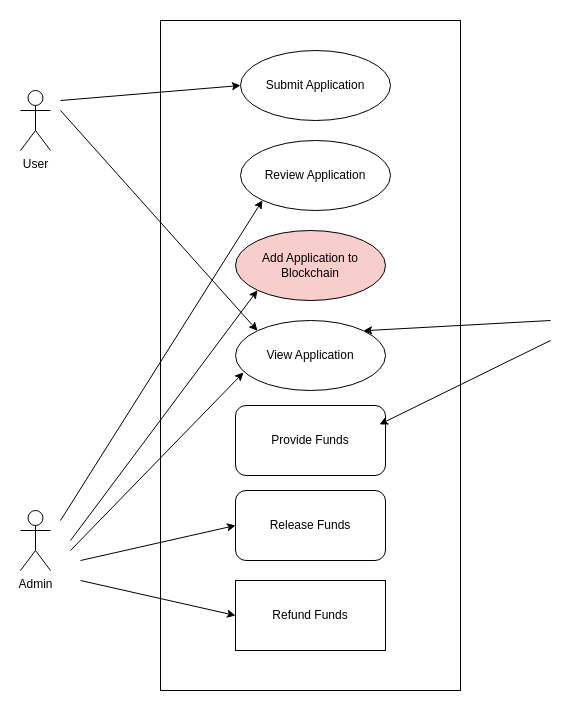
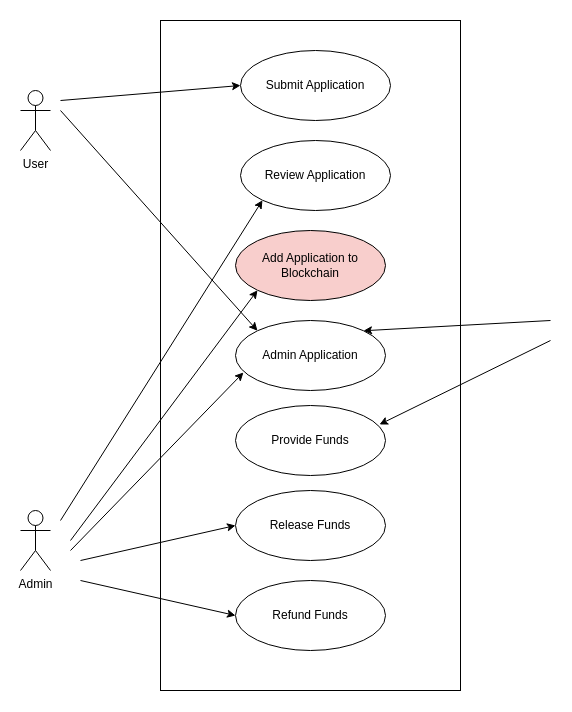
- <mxCell id="11" value="View Application" style="ellipse;whiteSpace=wrap;html=1;" vertex="1" parent="1"><mxGeometry x="235" y="320" width="150" height="70" as="geometry" /></mxCell>
+ <mxCell id="11" value="Admin Application" style="ellipse;whiteSpace=wrap;html=1;" vertex="1" parent="1"><mxGeometry x="235" y="320" width="150" height="70" as="geometry" /></mxCell>
- <mxCell id="15" value="Provide Funds" style="whiteSpace=wrap;html=1;rounded=1;" vertex="1" parent="1"><mxGeometry x="235" y="405" width="150" height="70" as="geometry" /></mxCell>
+ <mxCell id="15" value="Provide Funds" style="ellipse;whiteSpace=wrap;html=1;" vertex="1" parent="1"><mxGeometry x="235" y="405" width="150" height="70" as="geometry" /></mxCell>
- <mxCell id="17" value="Release Funds" style="whiteSpace=wrap;html=1;rounded=1;" vertex="1" parent="1"><mxGeometry x="235" y="490" width="150" height="70" as="geometry" /></mxCell>
+ <mxCell id="17" value="Release Funds" style="ellipse;whiteSpace=wrap;html=1;" vertex="1" parent="1"><mxGeometry x="235" y="490" width="150" height="70" as="geometry" /></mxCell>
- <mxCell id="19" value="Refund Funds" style="whiteSpace=wrap;html=1;rounded=0;" vertex="1" parent="1"><mxGeometry x="235" y="580" width="150" height="70" as="geometry" /></mxCell>
+ <mxCell id="19" value="Refund Funds" style="ellipse;whiteSpace=wrap;html=1;" vertex="1" parent="1"><mxGeometry x="235" y="580" width="150" height="70" as="geometry" /></mxCell>
